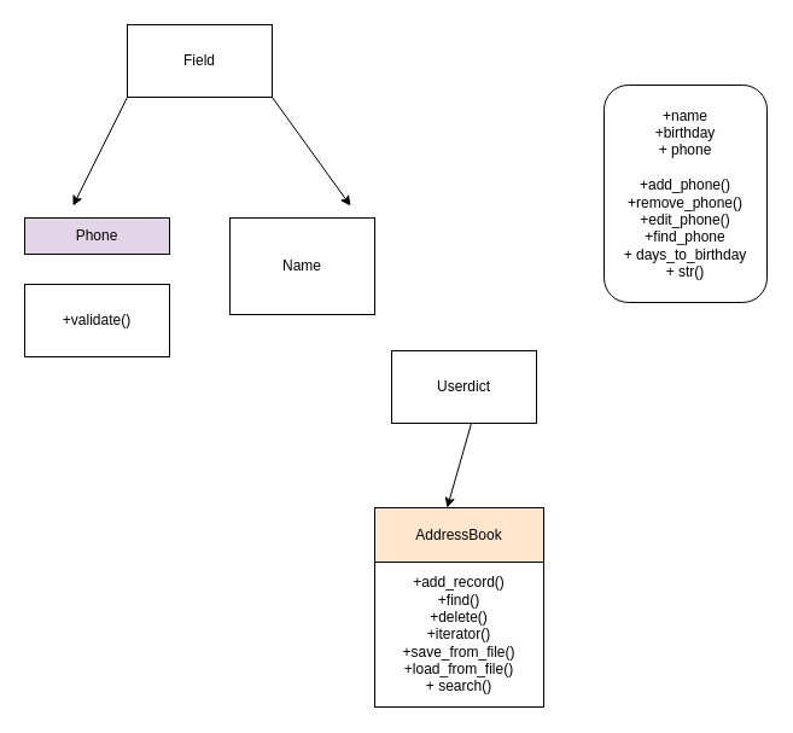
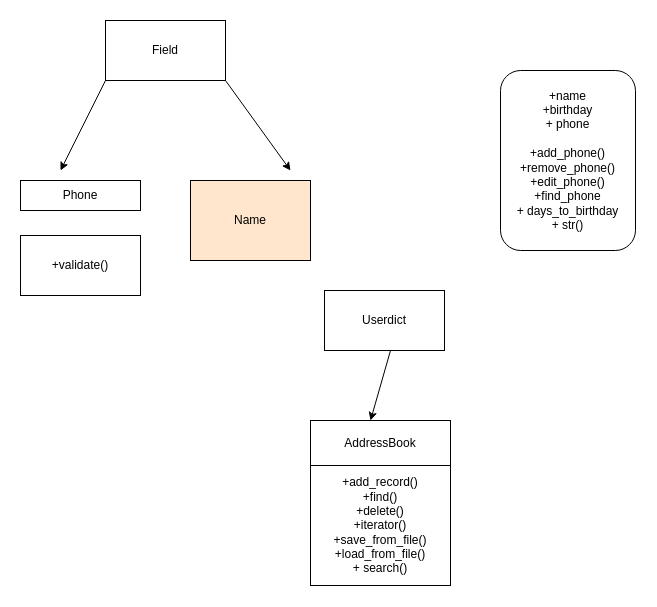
- <mxCell id="4" value="Phone" style="rounded=0;whiteSpace=wrap;html=1;fillColor=#e1d5e7;" vertex="1" parent="1"><mxGeometry x="20" y="180" width="120" height="30" as="geometry" /></mxCell>
+ <mxCell id="4" value="Phone" style="rounded=0;whiteSpace=wrap;html=1;" vertex="1" parent="1"><mxGeometry x="20" y="180" width="120" height="30" as="geometry" /></mxCell>
- <mxCell id="5" value="Name&lt;br&gt;" style="rounded=0;whiteSpace=wrap;html=1;" vertex="1" parent="1"><mxGeometry x="190" y="180" width="120" height="80" as="geometry" /></mxCell>
+ <mxCell id="5" value="Name&lt;br&gt;" style="rounded=0;whiteSpace=wrap;html=1;fillColor=#ffe6cc;" vertex="1" parent="1"><mxGeometry x="190" y="180" width="120" height="80" as="geometry" /></mxCell>
- <mxCell id="10" value="AddressBook&lt;br&gt;" style="rounded=0;whiteSpace=wrap;html=1;fillColor=#ffe6cc;" vertex="1" parent="1"><mxGeometry x="310" y="420" width="140" height="45" as="geometry" /></mxCell>
+ <mxCell id="10" value="AddressBook&lt;br&gt;" style="rounded=0;whiteSpace=wrap;html=1;" vertex="1" parent="1"><mxGeometry x="310" y="420" width="140" height="45" as="geometry" /></mxCell>
